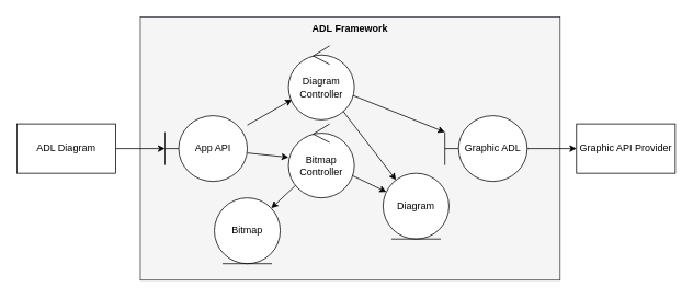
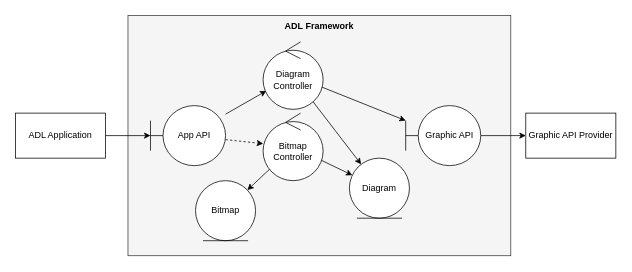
- <mxCell id="4" value="ADL Diagram" style="rounded=0;whiteSpace=wrap;html=1;" vertex="1" parent="1"><mxGeometry x="20" y="150" width="120" height="60" as="geometry" /></mxCell>
+ <mxCell id="4" value="ADL Application" style="rounded=0;whiteSpace=wrap;html=1;" vertex="1" parent="1"><mxGeometry x="20" y="150" width="120" height="60" as="geometry" /></mxCell>
- <mxCell id="11" value="Graphic ADL" style="shape=umlBoundary;whiteSpace=wrap;html=1;" vertex="1" parent="1"><mxGeometry x="540" y="140" width="100" height="80" as="geometry" /></mxCell>
+ <mxCell id="11" value="Graphic API" style="shape=umlBoundary;whiteSpace=wrap;html=1;" vertex="1" parent="1"><mxGeometry x="540" y="140" width="100" height="80" as="geometry" /></mxCell>
- <mxCell id="6" style="edgeStyle=none;rounded=0;orthogonalLoop=1;jettySize=auto;html=1;" edge="1" parent="1" source="7" target="14"><mxGeometry relative="1" as="geometry" /></mxCell>
+ <mxCell id="6" style="edgeStyle=none;rounded=0;orthogonalLoop=1;jettySize=auto;html=1;dashed=1;" edge="1" parent="1" source="7" target="14"><mxGeometry relative="1" as="geometry" /></mxCell>
